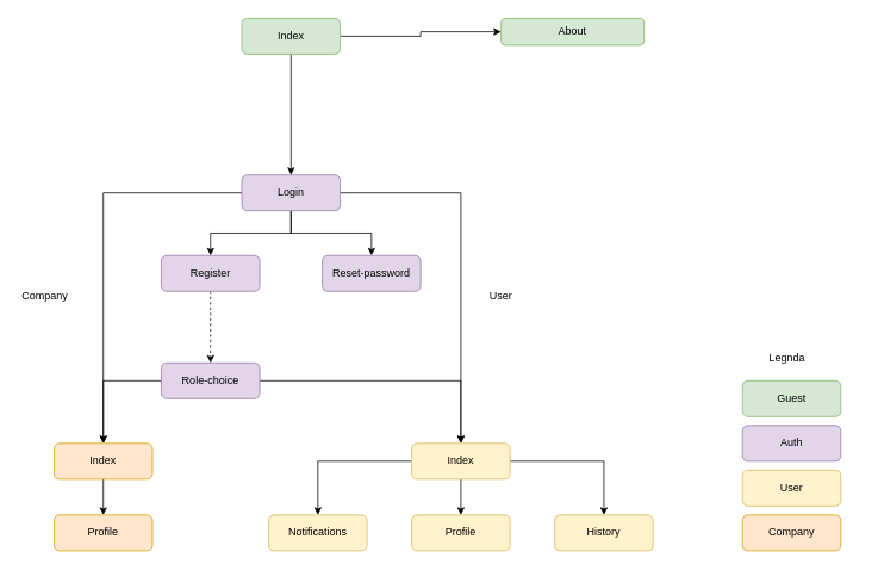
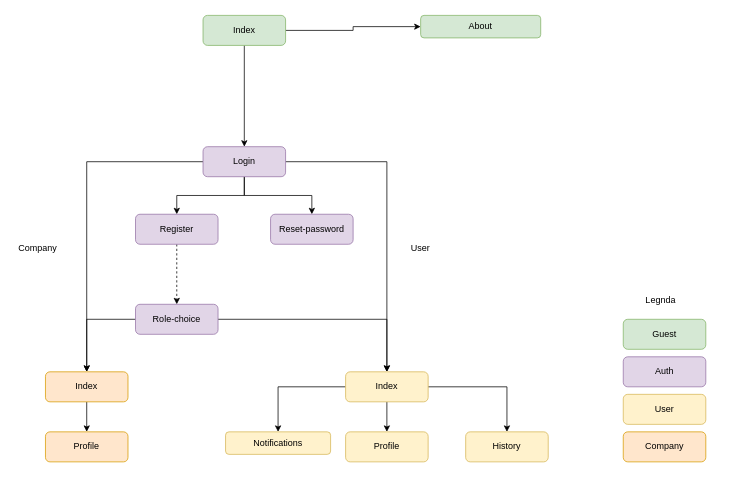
- <mxCell id="28" value="Notifications" style="rounded=1;whiteSpace=wrap;html=1;fillColor=#fff2cc;strokeColor=#d6b656;" vertex="1" parent="1"><mxGeometry x="300" y="575" width="110" height="40" as="geometry" /></mxCell>
+ <mxCell id="28" value="Notifications" style="rounded=1;whiteSpace=wrap;html=1;fillColor=#fff2cc;strokeColor=#d6b656;" vertex="1" parent="1"><mxGeometry x="300" y="575" width="140" height="30" as="geometry" /></mxCell>
